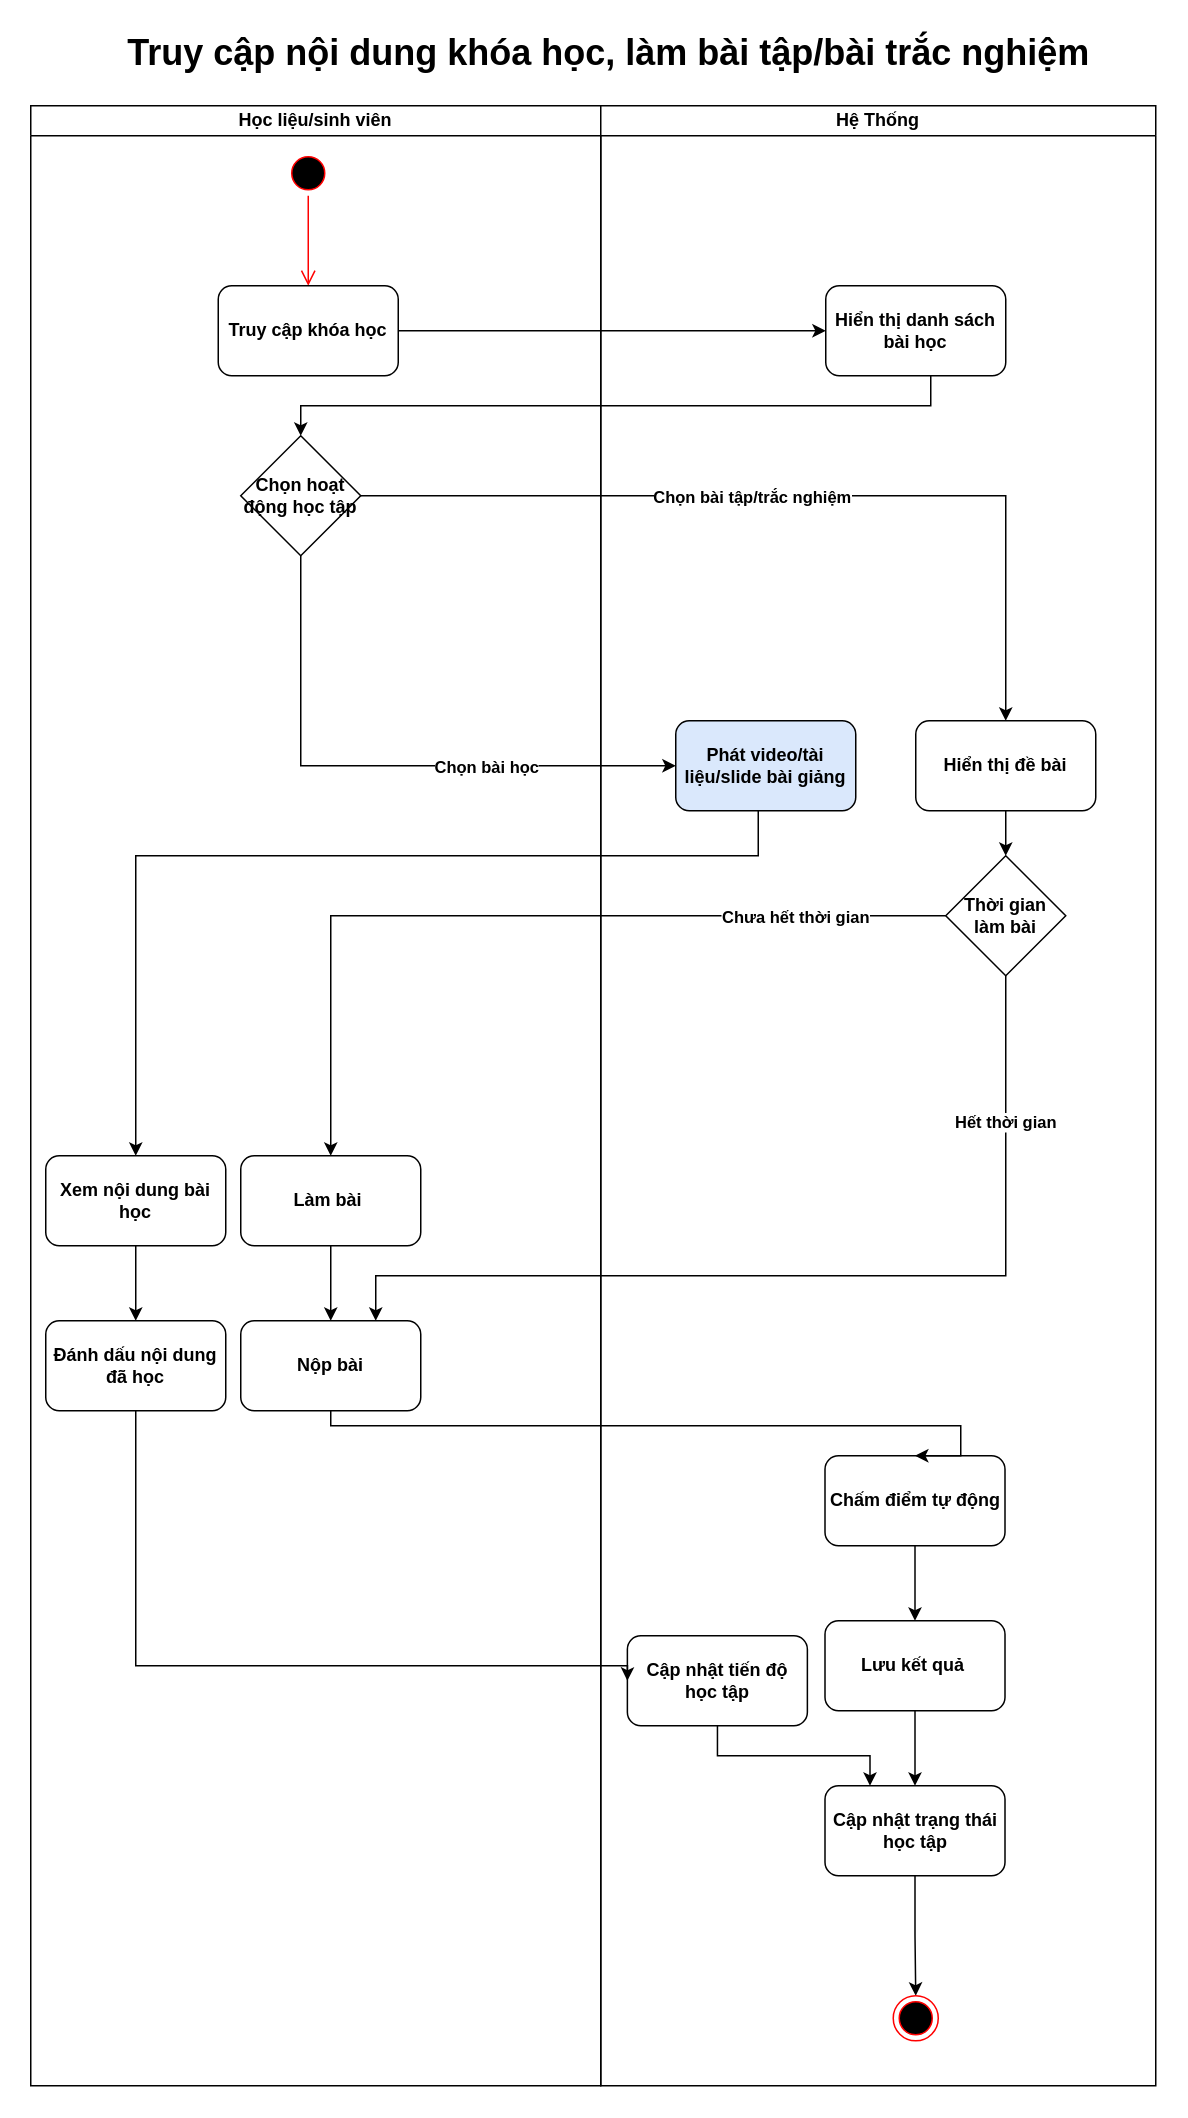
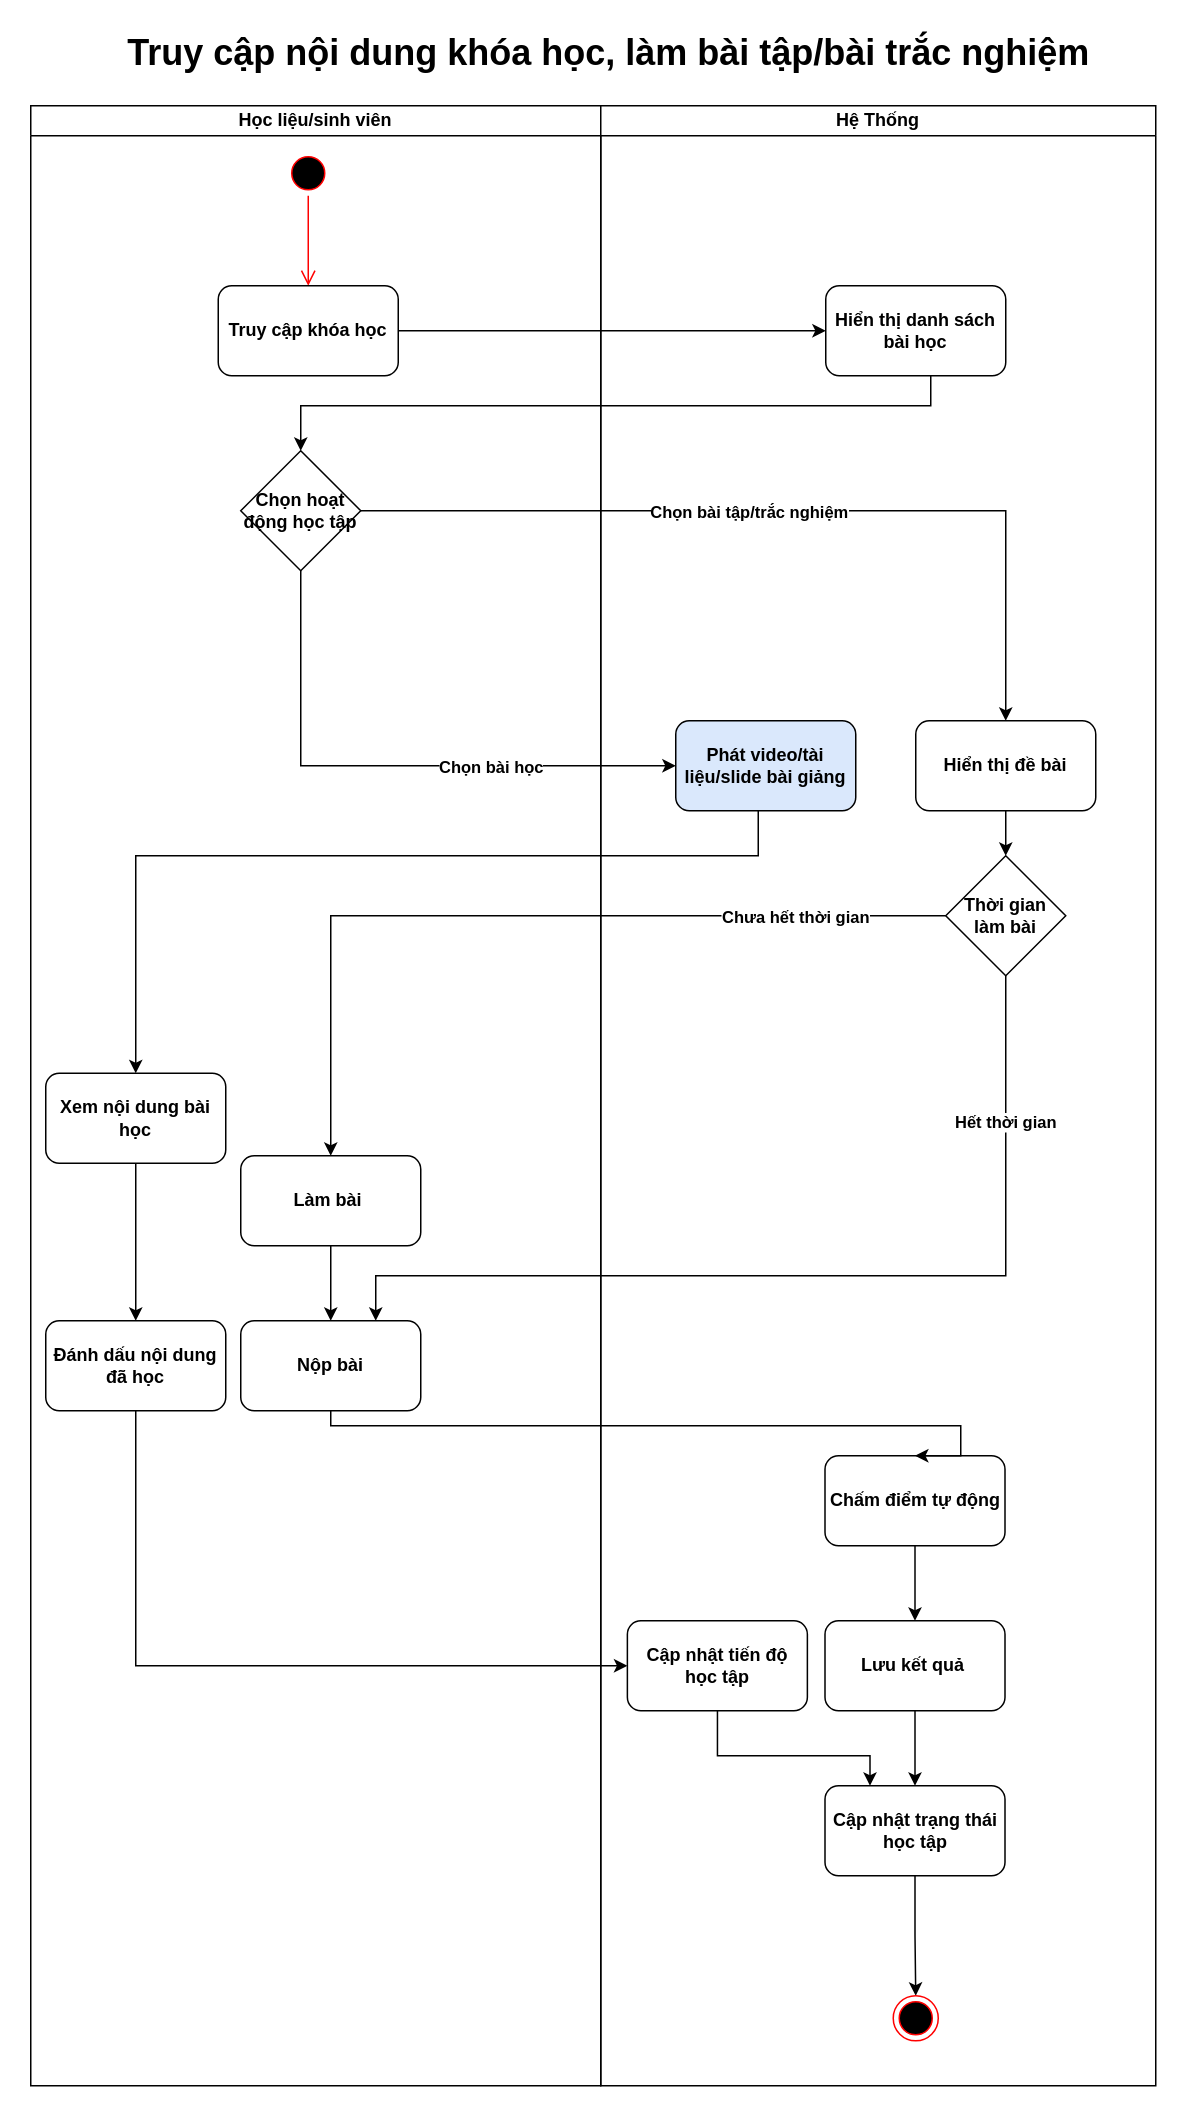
- <mxCell id="6" value="Chọn hoạt động học tập" style="rhombus;whiteSpace=wrap;html=1;fontStyle=1" parent="2" vertex="1"><mxGeometry x="140" y="220" width="80" height="80" as="geometry" /></mxCell>
+ <mxCell id="6" value="Chọn hoạt động học tập" style="rhombus;whiteSpace=wrap;html=1;fontStyle=1" parent="2" vertex="1"><mxGeometry x="140" y="230" width="80" height="80" as="geometry" /></mxCell>
- <mxCell id="10" value="Xem nội dung bài học" style="rounded=1;whiteSpace=wrap;html=1;fontStyle=1" parent="2" vertex="1"><mxGeometry x="10" y="700" width="120" height="60" as="geometry" /></mxCell>
+ <mxCell id="10" value="Xem nội dung bài học" style="rounded=1;whiteSpace=wrap;html=1;fontStyle=1" parent="2" vertex="1"><mxGeometry x="10" y="645" width="120" height="60" as="geometry" /></mxCell>
- <mxCell id="21" value="Cập nhật tiến độ học tập" style="rounded=1;whiteSpace=wrap;html=1;fontStyle=1" parent="14" vertex="1"><mxGeometry x="17.75" y="1020" width="120" height="60" as="geometry" /></mxCell>
+ <mxCell id="21" value="Cập nhật tiến độ học tập" style="rounded=1;whiteSpace=wrap;html=1;fontStyle=1" parent="14" vertex="1"><mxGeometry x="17.75" y="1010" width="120" height="60" as="geometry" /></mxCell>
